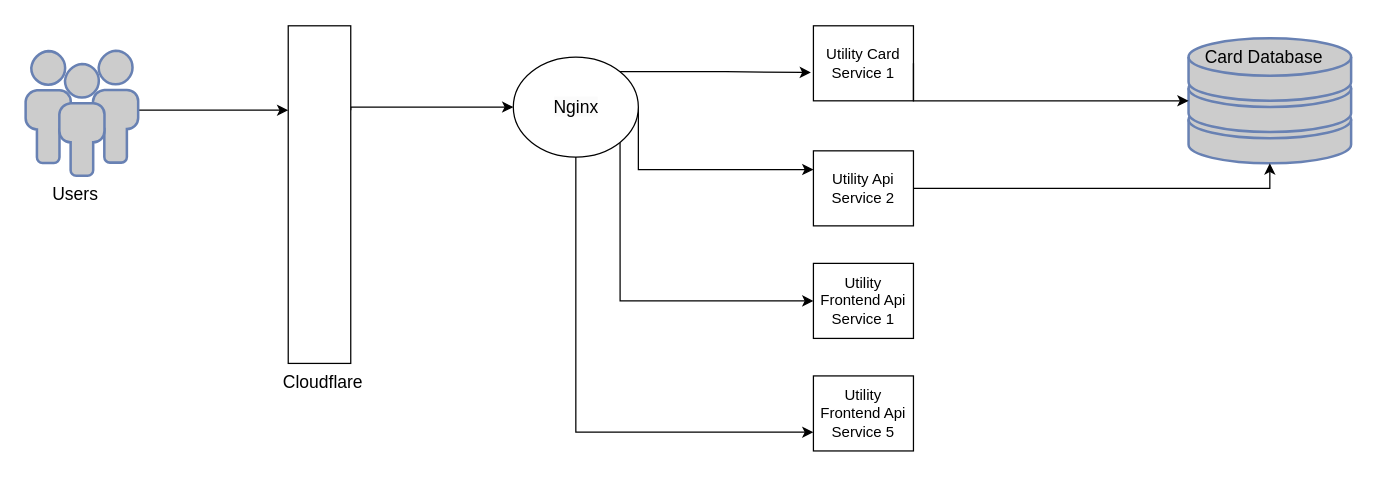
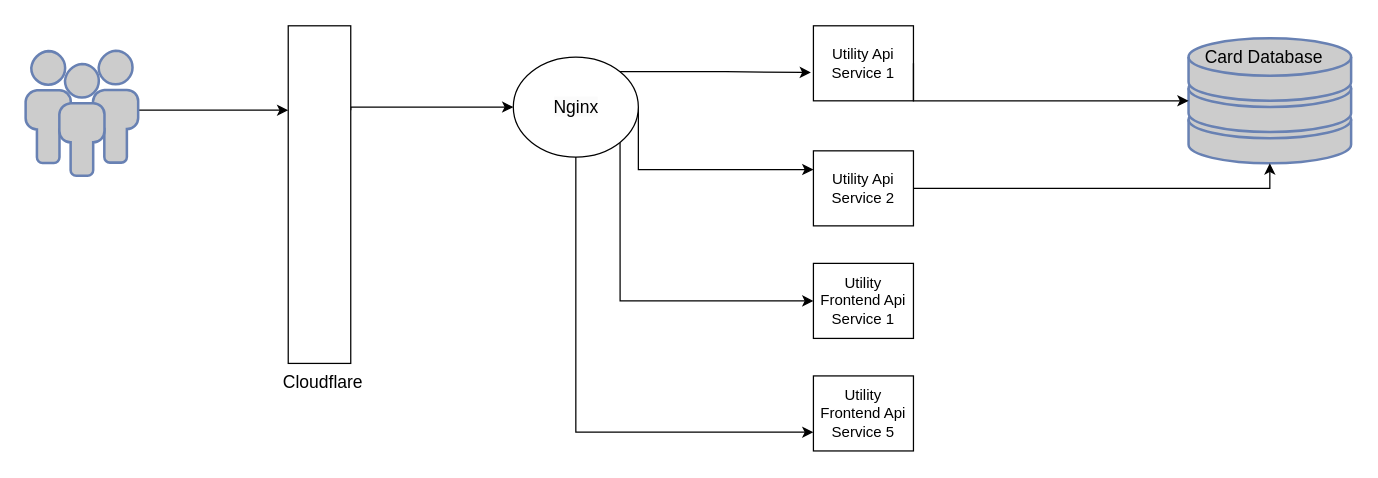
- <mxCell id="15" value="Utility Card Service 1" style="rounded=0;whiteSpace=wrap;html=1;" parent="1" vertex="1"><mxGeometry x="650" y="20" width="80" height="60" as="geometry" /></mxCell>
+ <mxCell id="15" value="Utility Api Service 1" style="rounded=0;whiteSpace=wrap;html=1;" parent="1" vertex="1"><mxGeometry x="650" y="20" width="80" height="60" as="geometry" /></mxCell>
- <mxCell id="14" value="&lt;font style=&quot;font-size: 14px;&quot;&gt;Users&lt;/font&gt;" style="text;html=1;align=center;verticalAlign=middle;whiteSpace=wrap;rounded=0;" parent="1" vertex="1"><mxGeometry x="30" y="140" width="60" height="30" as="geometry" /></mxCell>
